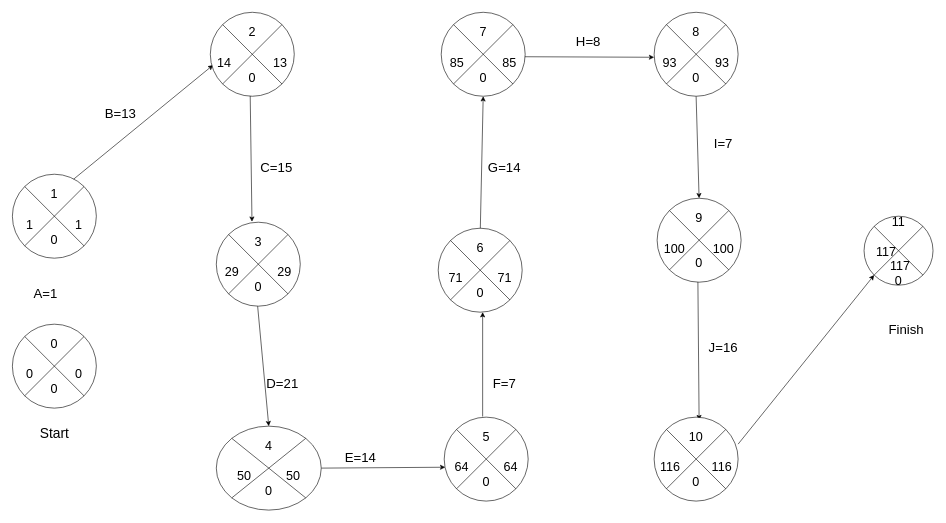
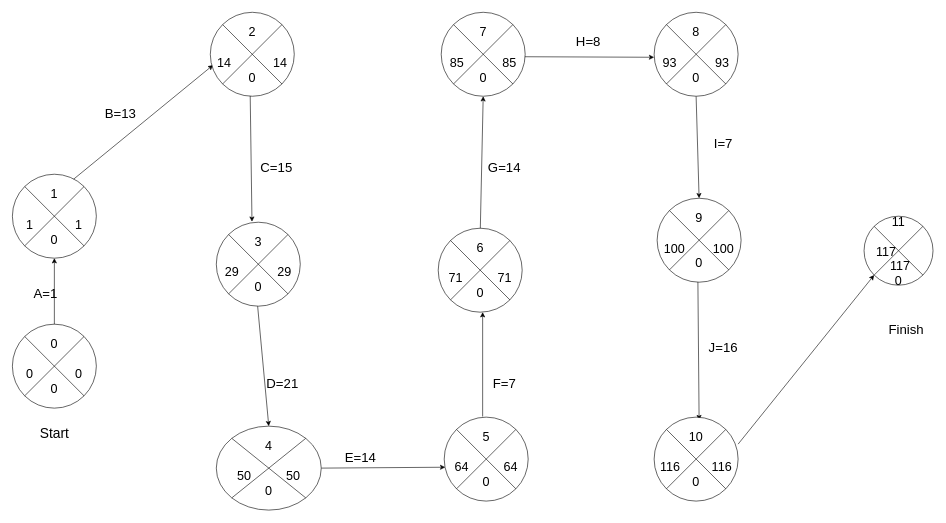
- <mxCell id="15" value="&lt;font style=&quot;font-size: 21px;&quot;&gt;&lt;font style=&quot;font-size: 21px;&quot;&gt;2&lt;br&gt;&lt;br&gt;14&amp;nbsp; &amp;nbsp; &amp;nbsp; &amp;nbsp; &amp;nbsp; &amp;nbsp; 13&lt;/font&gt;&lt;br&gt;0&lt;br&gt;&lt;/font&gt;" style="ellipse;whiteSpace=wrap;html=1;aspect=fixed;" vertex="1" parent="1"><mxGeometry x="350" y="20" width="140" height="140" as="geometry" /></mxCell>
+ <mxCell id="15" value="&lt;font style=&quot;font-size: 21px;&quot;&gt;&lt;font style=&quot;font-size: 21px;&quot;&gt;2&lt;br&gt;&lt;br&gt;14&amp;nbsp; &amp;nbsp; &amp;nbsp; &amp;nbsp; &amp;nbsp; &amp;nbsp; 14&lt;/font&gt;&lt;br&gt;0&lt;br&gt;&lt;/font&gt;" style="ellipse;whiteSpace=wrap;html=1;aspect=fixed;" vertex="1" parent="1"><mxGeometry x="350" y="20" width="140" height="140" as="geometry" /></mxCell>
+ <mxCell id="48" value="" style="endArrow=classic;html=1;rounded=0;entryX=0.5;entryY=1;entryDx=0;entryDy=0;exitX=0.5;exitY=0;exitDx=0;exitDy=0;" edge="1" parent="1" source="45" target="12"><mxGeometry width="50" height="50" relative="1" as="geometry"><mxPoint x="210" y="420" as="sourcePoint" /><mxPoint x="444.68" y="228.01" as="targetPoint" /></mxGeometry></mxCell>
